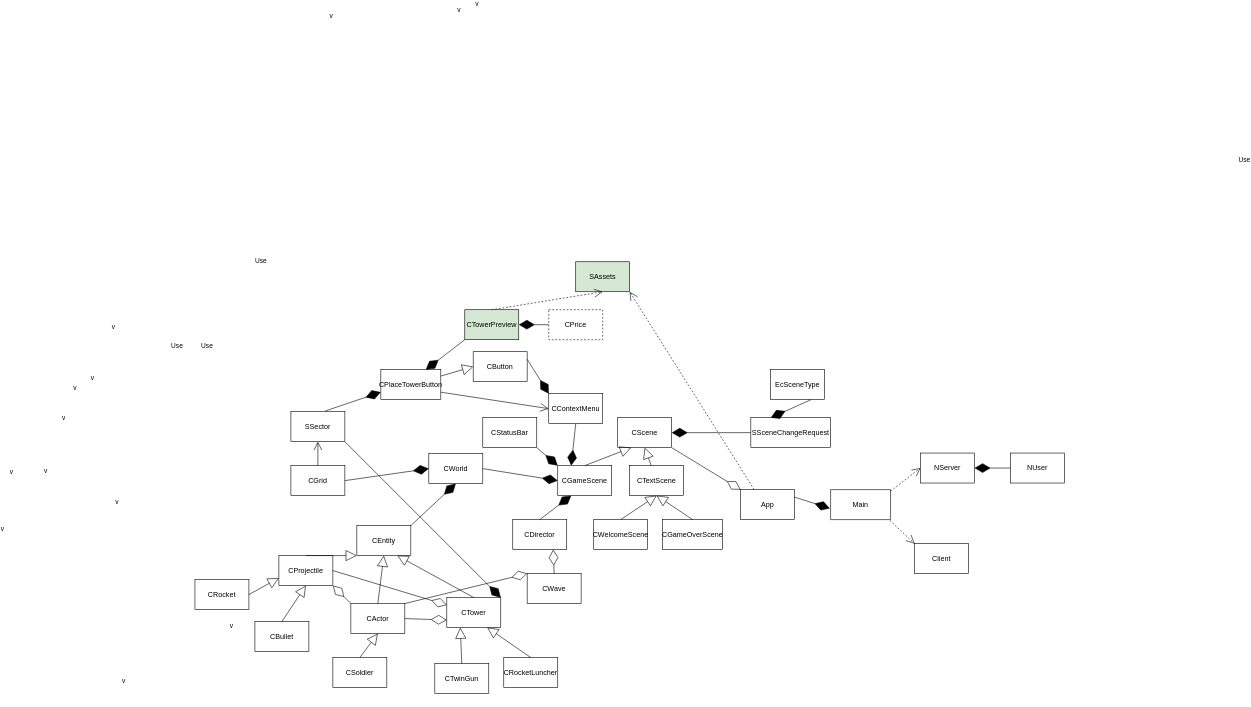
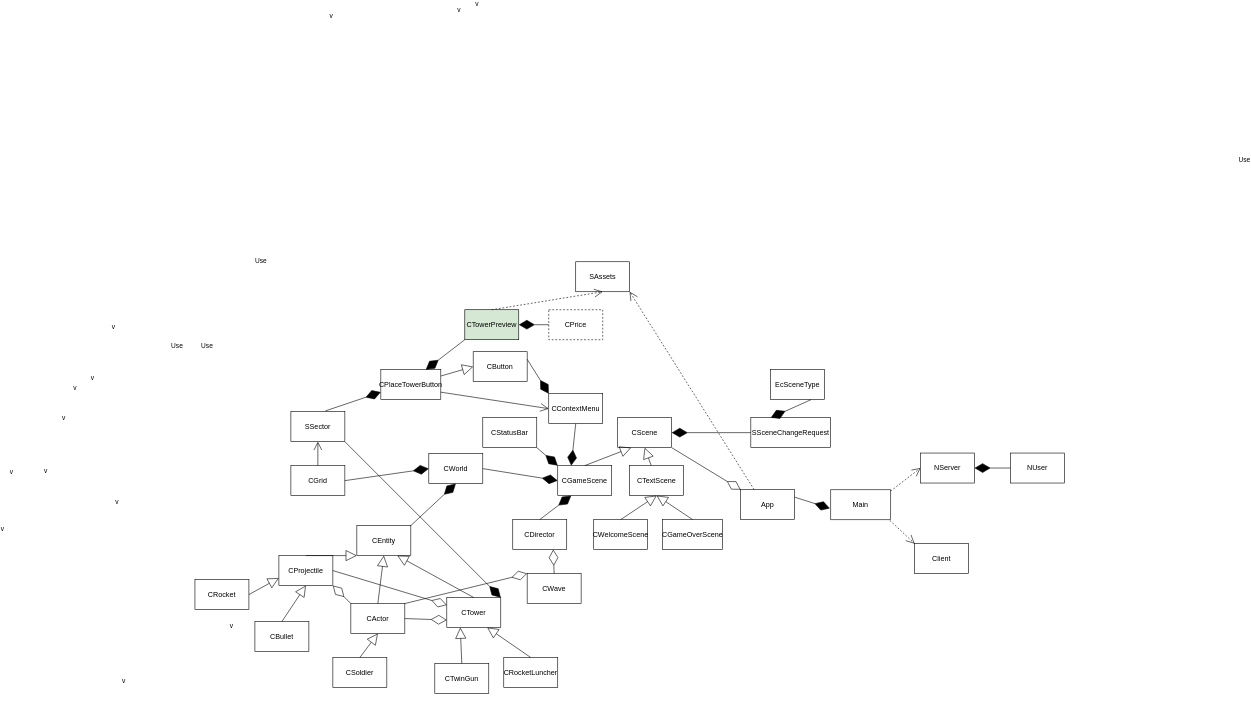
- <mxCell id="2" value="SAssets" style="rounded=0;whiteSpace=wrap;html=1;fillColor=#d5e8d4;" parent="1" vertex="1"><mxGeometry x="655" y="20" width="90" height="50" as="geometry" /></mxCell>
+ <mxCell id="2" value="SAssets" style="rounded=0;whiteSpace=wrap;html=1;" parent="1" vertex="1"><mxGeometry x="655" y="20" width="90" height="50" as="geometry" /></mxCell>
